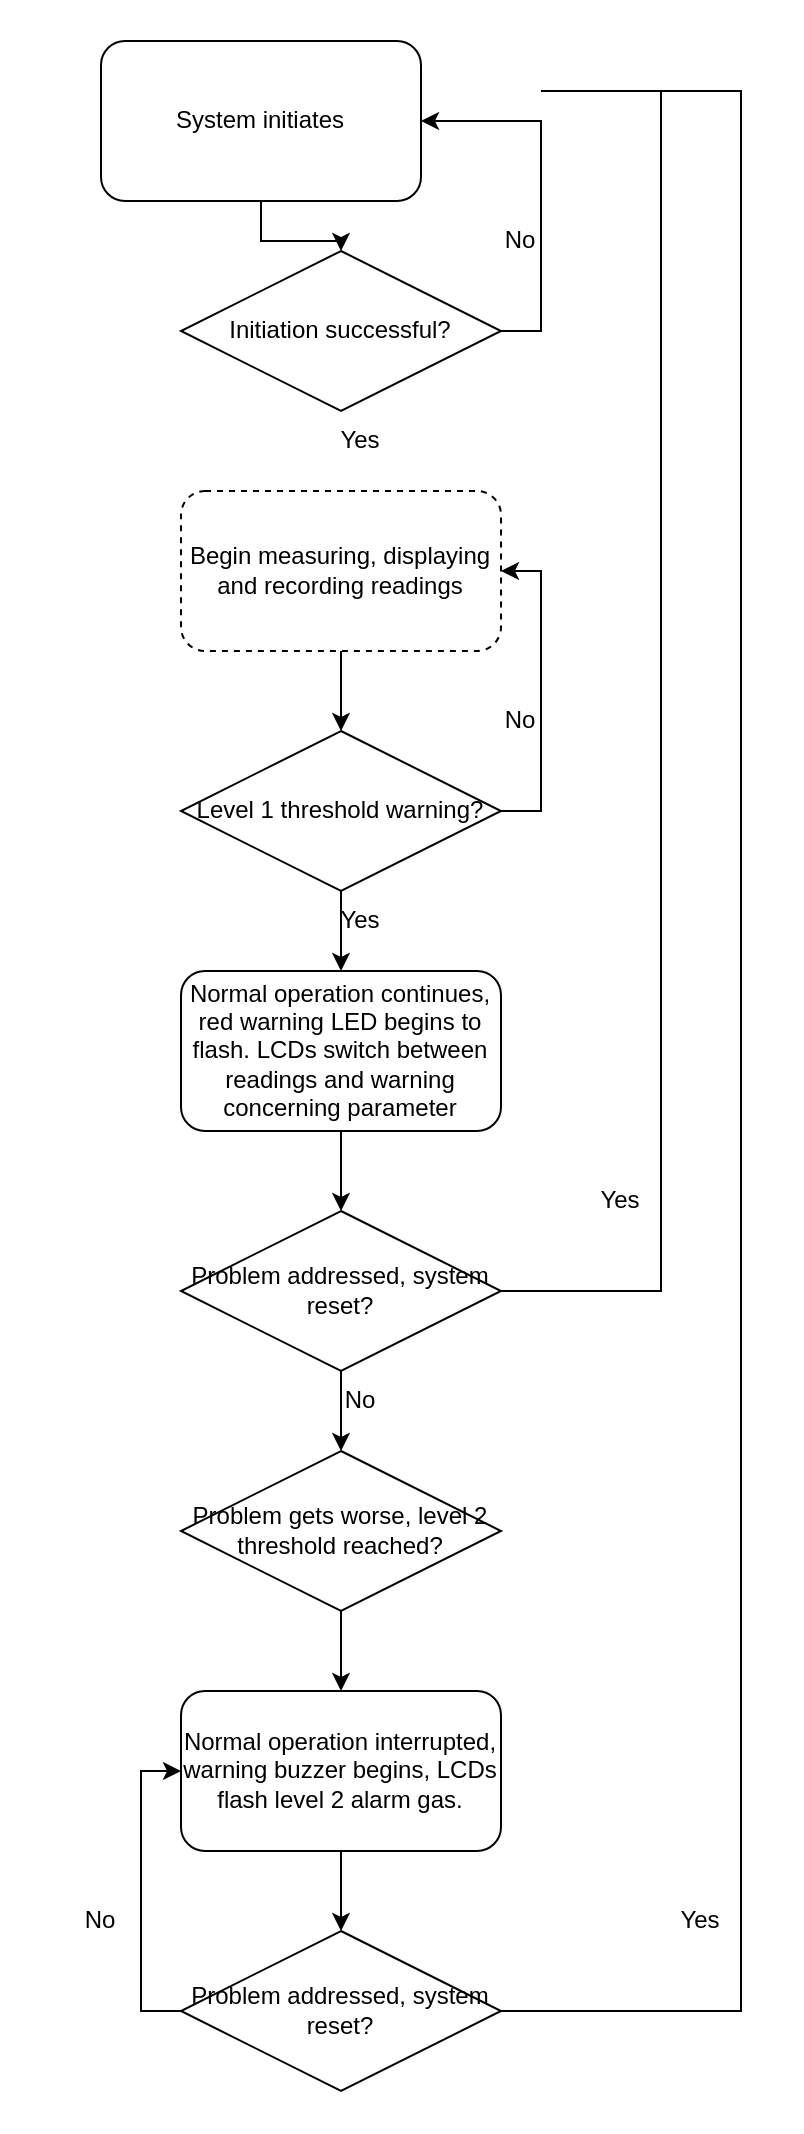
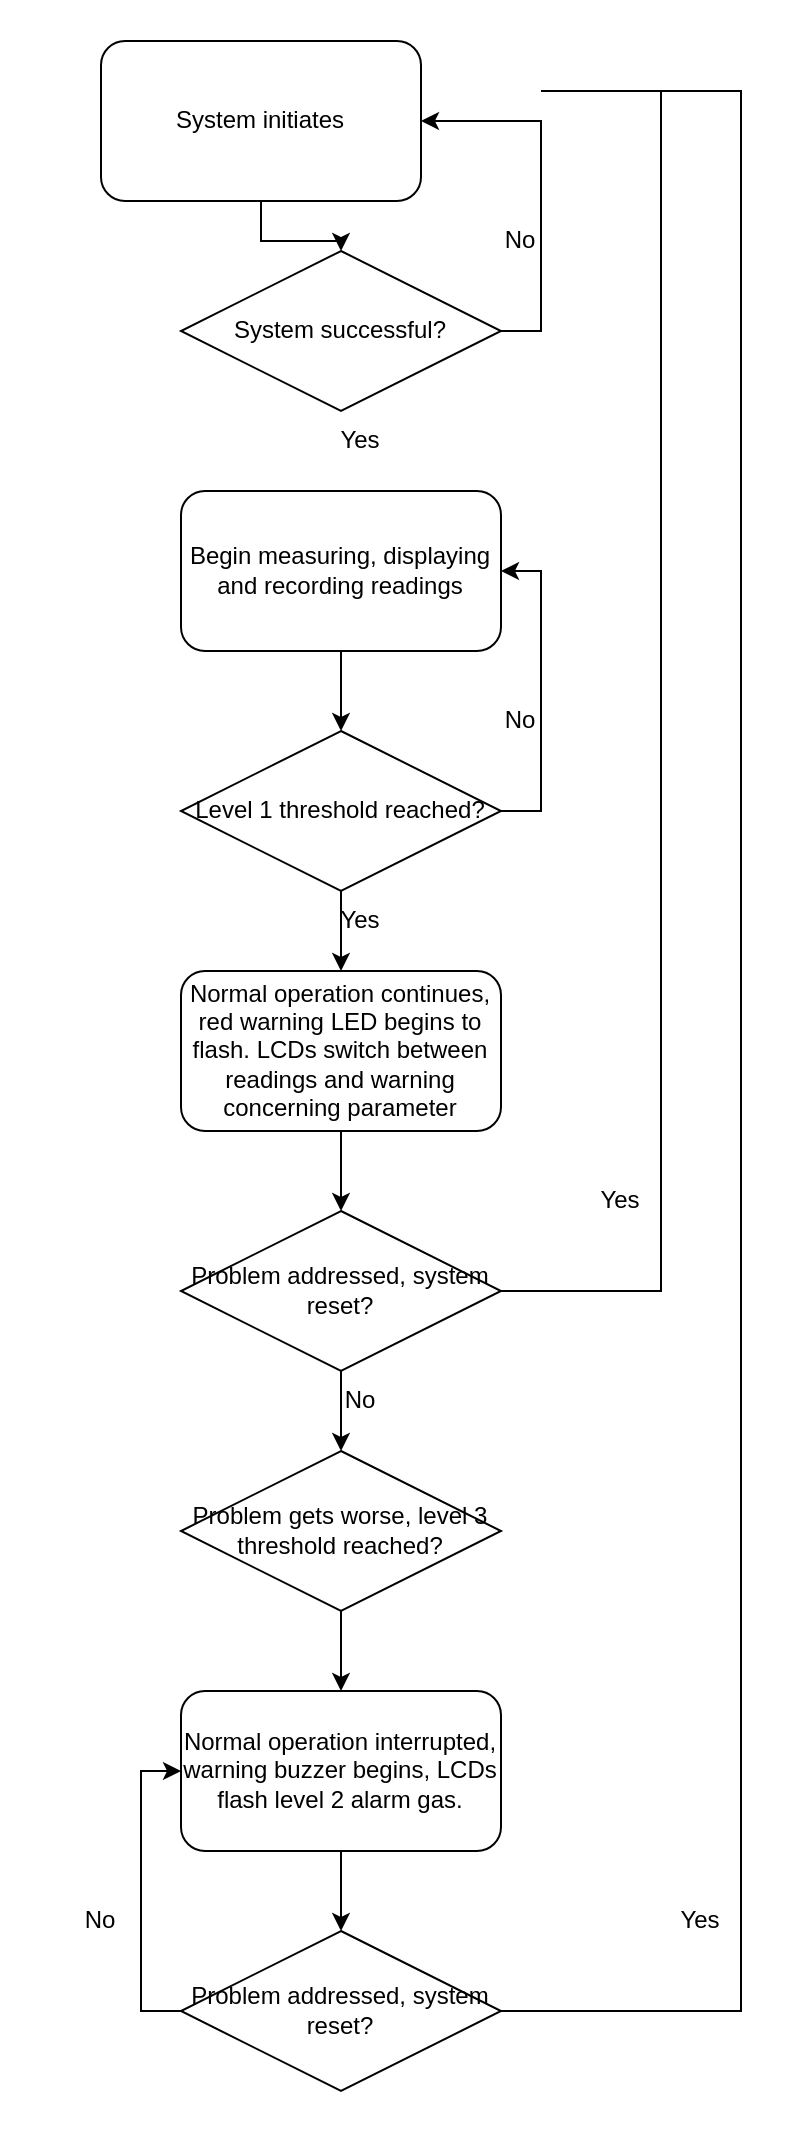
- <mxCell id="5" value="Initiation successful?" style="rhombus;whiteSpace=wrap;html=1;" vertex="1" parent="1"><mxGeometry x="90" y="125" width="160" height="80" as="geometry" /></mxCell>
+ <mxCell id="5" value="System successful?" style="rhombus;whiteSpace=wrap;html=1;" vertex="1" parent="1"><mxGeometry x="90" y="125" width="160" height="80" as="geometry" /></mxCell>
- <mxCell id="8" value="Begin measuring, displaying and recording readings" style="rounded=1;whiteSpace=wrap;html=1;dashed=1;" vertex="1" parent="1"><mxGeometry x="90" y="245" width="160" height="80" as="geometry" /></mxCell>
+ <mxCell id="8" value="Begin measuring, displaying and recording readings" style="rounded=1;whiteSpace=wrap;html=1;" vertex="1" parent="1"><mxGeometry x="90" y="245" width="160" height="80" as="geometry" /></mxCell>
- <mxCell id="11" value="Level 1 threshold warning?" style="rhombus;whiteSpace=wrap;html=1;" vertex="1" parent="1"><mxGeometry x="90" y="365" width="160" height="80" as="geometry" /></mxCell>
+ <mxCell id="11" value="Level 1 threshold reached?" style="rhombus;whiteSpace=wrap;html=1;" vertex="1" parent="1"><mxGeometry x="90" y="365" width="160" height="80" as="geometry" /></mxCell>
- <mxCell id="23" value="Problem gets worse, level 2 threshold reached?" style="rhombus;whiteSpace=wrap;html=1;" vertex="1" parent="1"><mxGeometry x="90" y="725" width="160" height="80" as="geometry" /></mxCell>
+ <mxCell id="23" value="Problem gets worse, level 3 threshold reached?" style="rhombus;whiteSpace=wrap;html=1;" vertex="1" parent="1"><mxGeometry x="90" y="725" width="160" height="80" as="geometry" /></mxCell>
